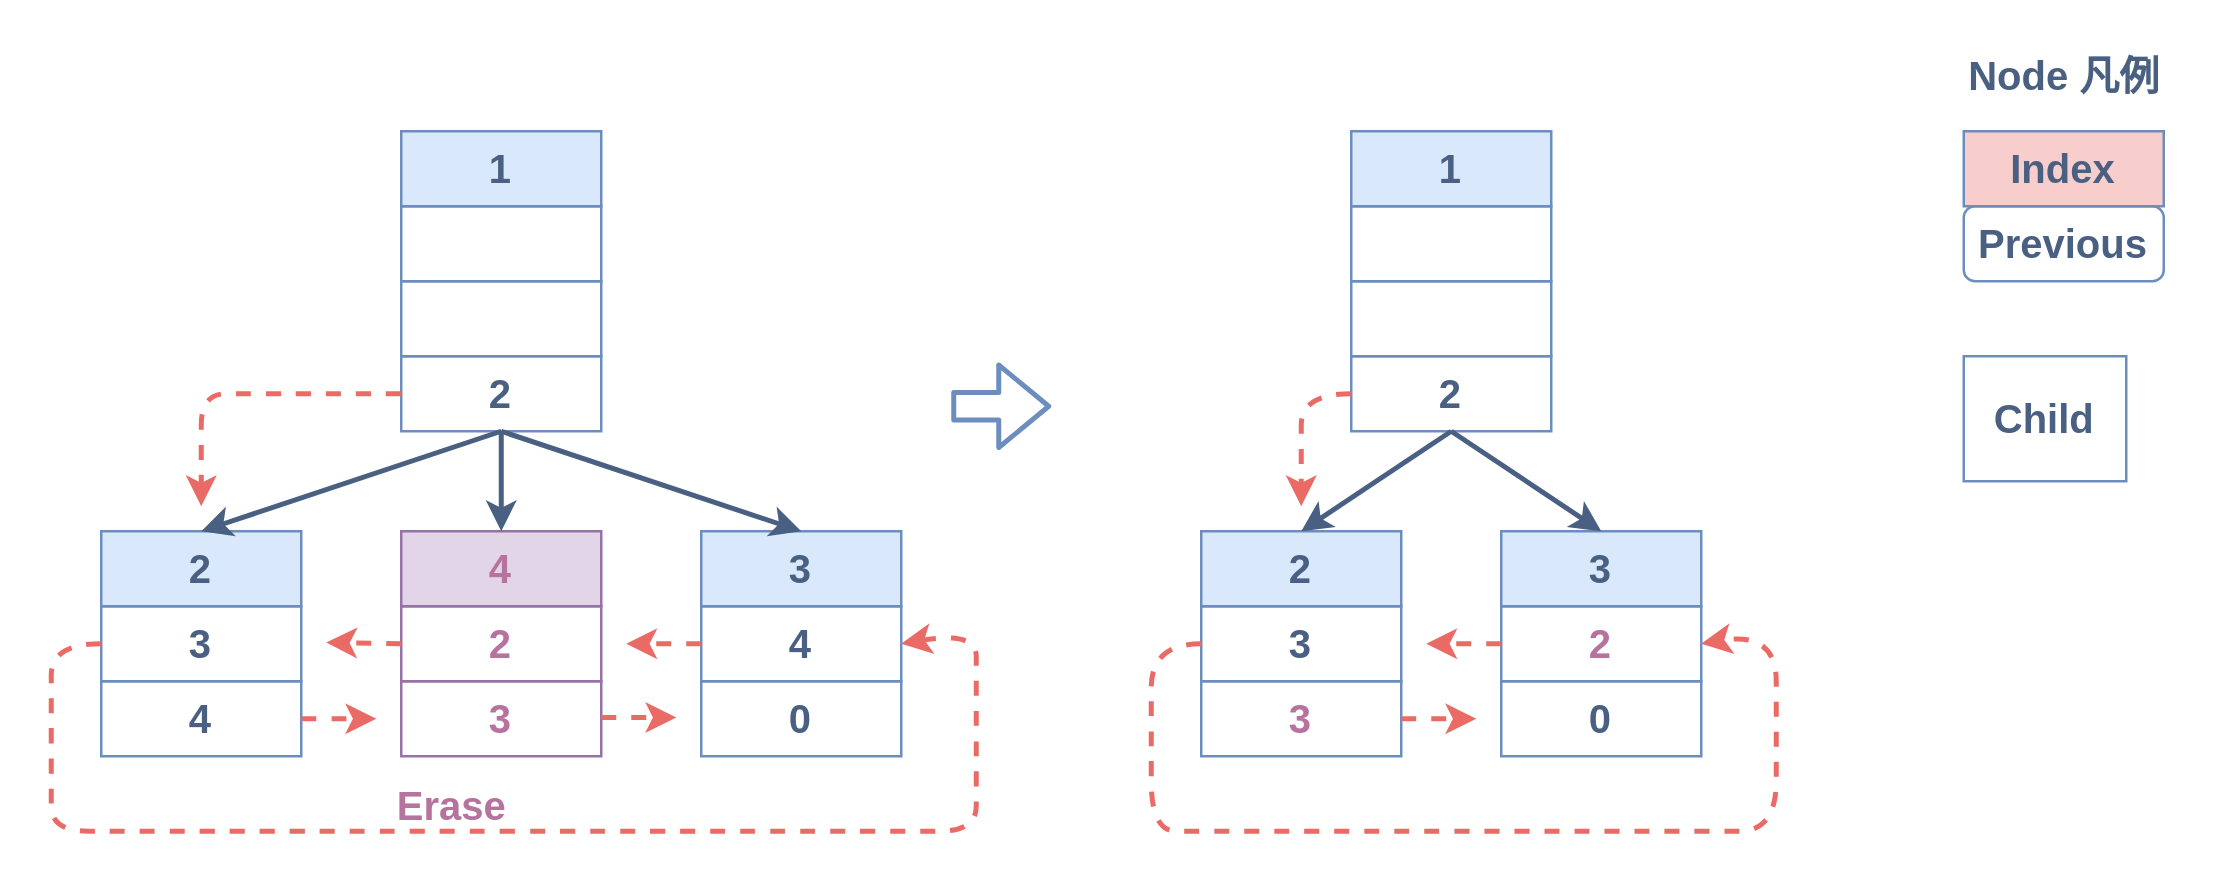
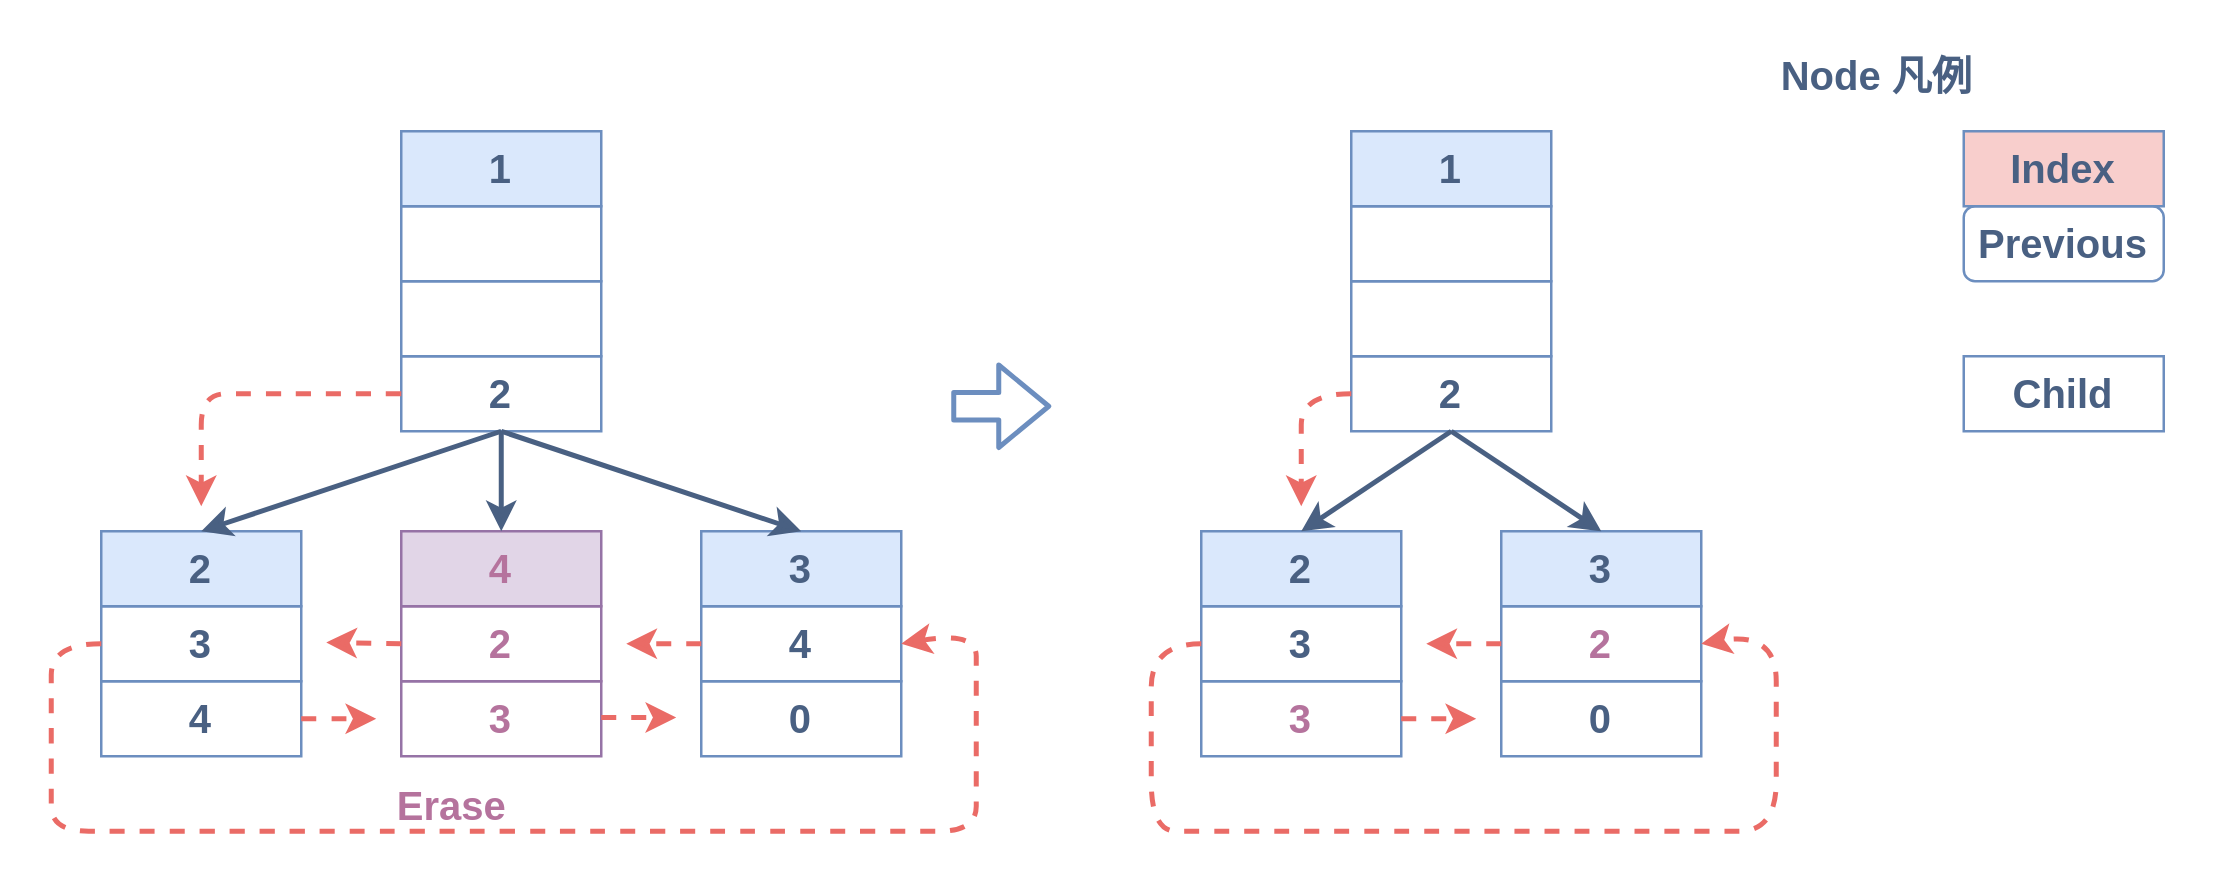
- <mxCell id="7" value="&lt;b&gt;&lt;font color=&quot;#496082&quot; style=&quot;font-size: 16px&quot;&gt;Node 凡例&lt;/font&gt;&lt;/b&gt;" style="text;html=1;align=center;verticalAlign=middle;resizable=0;points=[];autosize=1;" parent="1" vertex="1"><mxGeometry x="780" y="20" width="90" height="20" as="geometry" /></mxCell>
+ <mxCell id="7" value="&lt;b&gt;&lt;font color=&quot;#496082&quot; style=&quot;font-size: 16px&quot;&gt;Node 凡例&lt;/font&gt;&lt;/b&gt;" style="text;html=1;align=center;verticalAlign=middle;resizable=0;points=[];autosize=1;" parent="1" vertex="1"><mxGeometry x="705" y="20" width="90" height="20" as="geometry" /></mxCell>
- <mxCell id="16" value="&lt;font color=&quot;#496082&quot; size=&quot;1&quot;&gt;&lt;b style=&quot;font-size: 16px&quot;&gt;Child&lt;/b&gt;&lt;/font&gt;" style="rounded=0;whiteSpace=wrap;html=1;fillColor=none;strokeColor=#6c8ebf;" parent="1" vertex="1"><mxGeometry x="785" y="142" width="65" height="50" as="geometry" /></mxCell>
+ <mxCell id="16" value="&lt;font color=&quot;#496082&quot; size=&quot;1&quot;&gt;&lt;b style=&quot;font-size: 16px&quot;&gt;Child&lt;/b&gt;&lt;/font&gt;" style="rounded=0;whiteSpace=wrap;html=1;fillColor=none;strokeColor=#6c8ebf;" parent="1" vertex="1"><mxGeometry x="785" y="142" width="80" height="30" as="geometry" /></mxCell>
